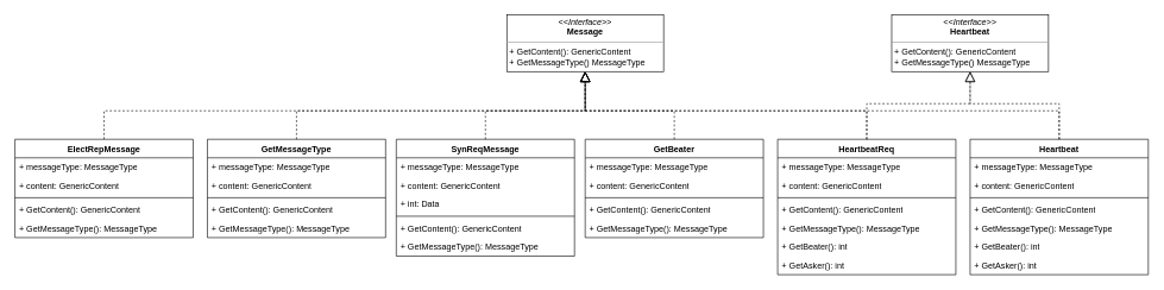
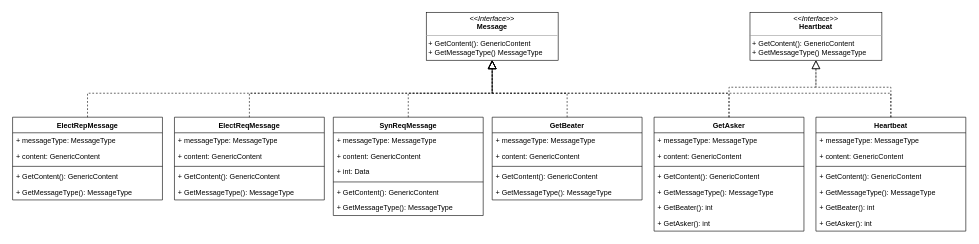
- <mxCell id="10" value="GetMessageType" style="swimlane;fontStyle=1;align=center;verticalAlign=top;childLayout=stackLayout;horizontal=1;startSize=26;horizontalStack=0;resizeParent=1;resizeParentMax=0;resizeLast=0;collapsible=1;marginBottom=0;whiteSpace=wrap;html=1;" vertex="1" parent="1"><mxGeometry x="290" y="195" width="250" height="138" as="geometry" /></mxCell>
+ <mxCell id="10" value="ElectReqMessage" style="swimlane;fontStyle=1;align=center;verticalAlign=top;childLayout=stackLayout;horizontal=1;startSize=26;horizontalStack=0;resizeParent=1;resizeParentMax=0;resizeLast=0;collapsible=1;marginBottom=0;whiteSpace=wrap;html=1;" vertex="1" parent="1"><mxGeometry x="290" y="195" width="250" height="138" as="geometry" /></mxCell>
- <mxCell id="28" value="HeartbeatReq" style="swimlane;fontStyle=1;align=center;verticalAlign=top;childLayout=stackLayout;horizontal=1;startSize=26;horizontalStack=0;resizeParent=1;resizeParentMax=0;resizeLast=0;collapsible=1;marginBottom=0;whiteSpace=wrap;html=1;" vertex="1" parent="1"><mxGeometry x="1090" y="195" width="250" height="190" as="geometry" /></mxCell>
+ <mxCell id="28" value="GetAsker" style="swimlane;fontStyle=1;align=center;verticalAlign=top;childLayout=stackLayout;horizontal=1;startSize=26;horizontalStack=0;resizeParent=1;resizeParentMax=0;resizeLast=0;collapsible=1;marginBottom=0;whiteSpace=wrap;html=1;" vertex="1" parent="1"><mxGeometry x="1090" y="195" width="250" height="190" as="geometry" /></mxCell>
